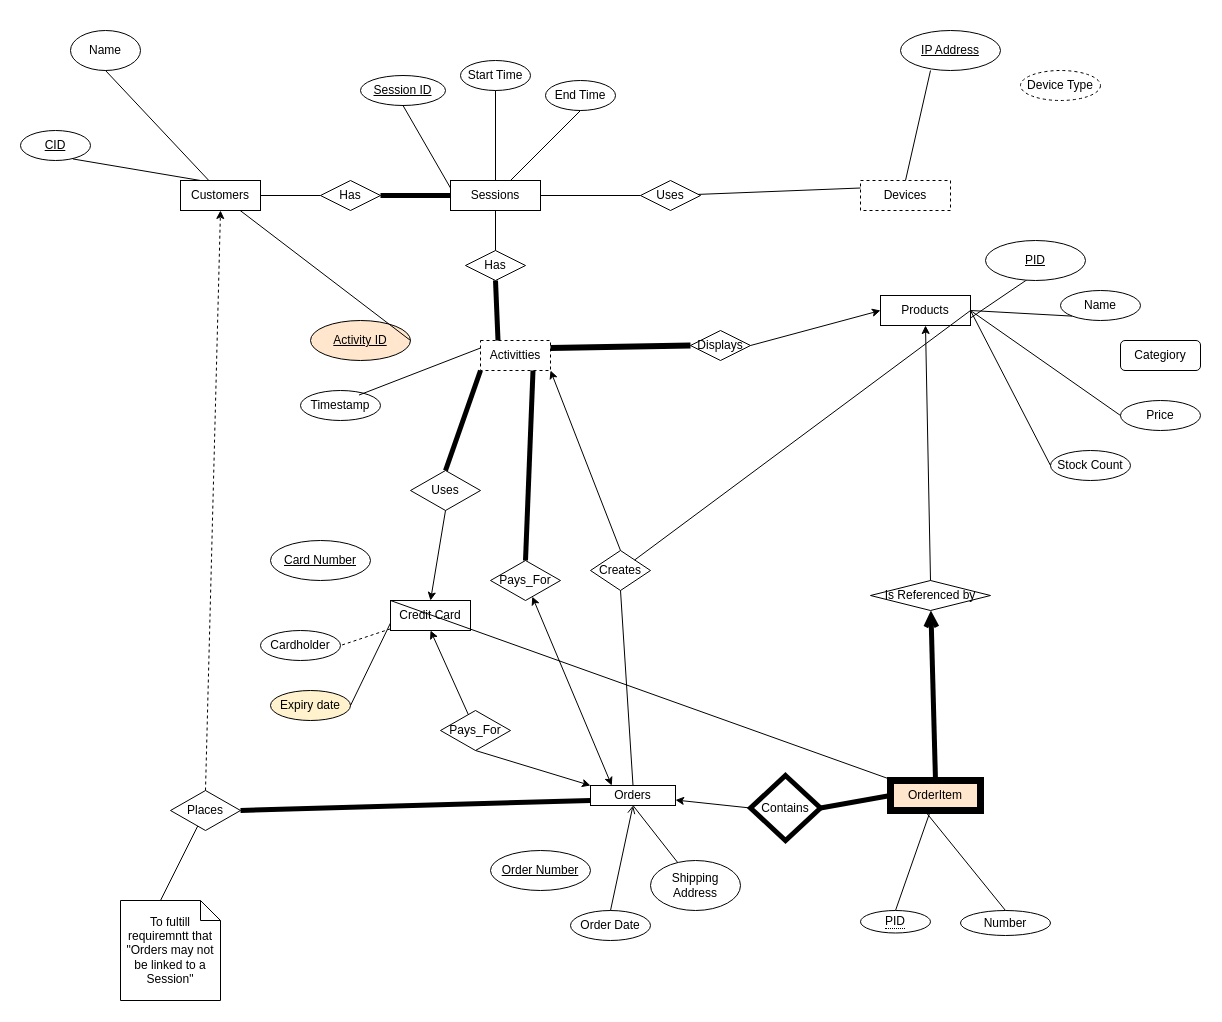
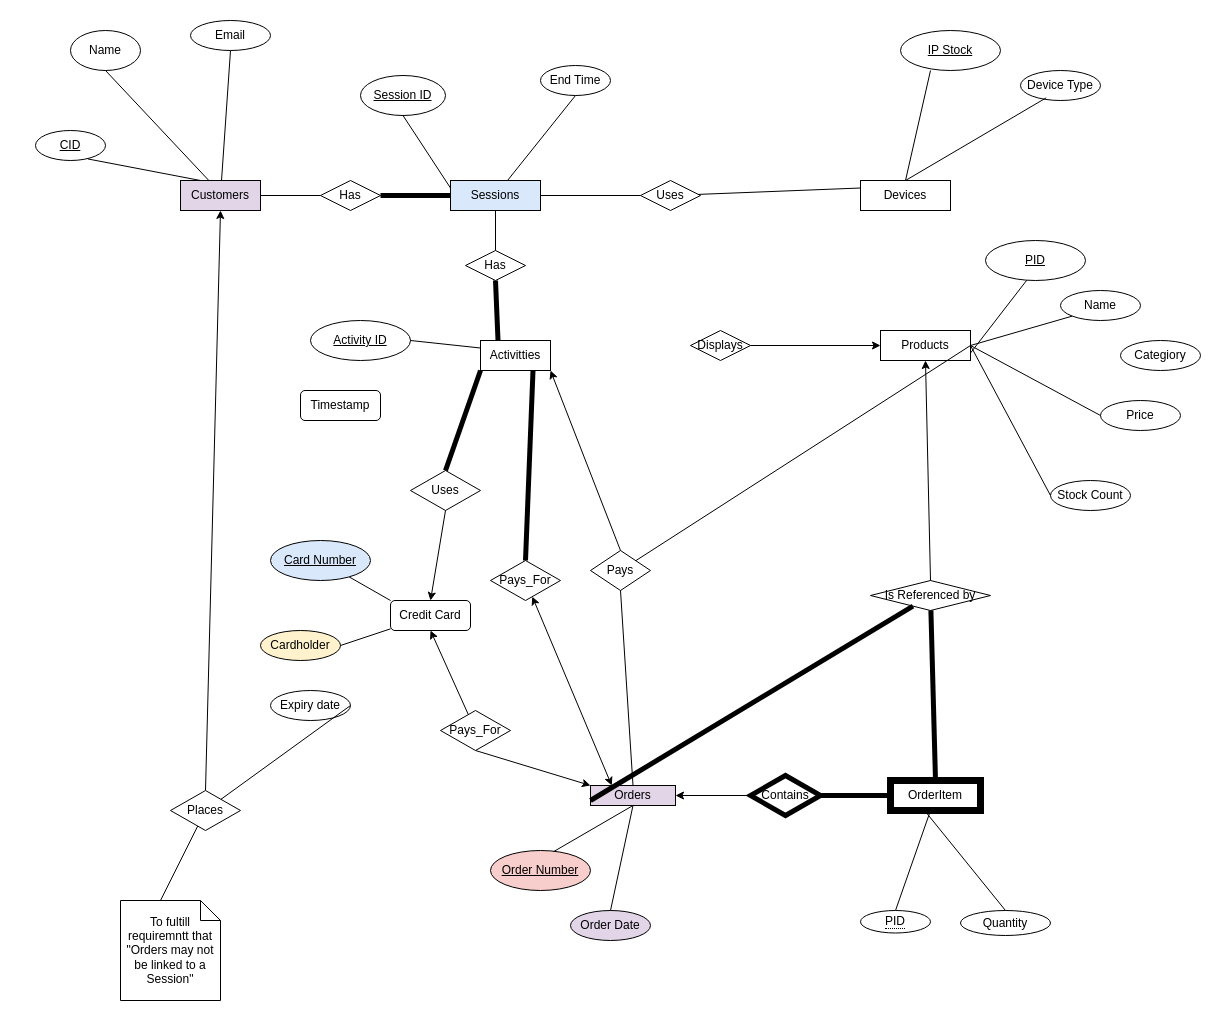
+ <mxCell id="38" value="Email" style="ellipse;whiteSpace=wrap;html=1;align=center;" vertex="1" parent="1"><mxGeometry x="190" y="20" width="80" height="30" as="geometry" /></mxCell>
- <mxCell id="82" value="IP Address" style="ellipse;whiteSpace=wrap;html=1;align=center;fontStyle=4;" vertex="1" parent="1"><mxGeometry x="900" y="30" width="100" height="40" as="geometry" /></mxCell>
+ <mxCell id="82" value="IP Stock" style="ellipse;whiteSpace=wrap;html=1;align=center;fontStyle=4;" vertex="1" parent="1"><mxGeometry x="900" y="30" width="100" height="40" as="geometry" /></mxCell>
- <mxCell id="41" value="Start Time" style="ellipse;whiteSpace=wrap;html=1;align=center;" vertex="1" parent="1"><mxGeometry x="460" width="70" height="30" as="geometry" y="60" /></mxCell>
- <mxCell id="45" value="Device Type" style="ellipse;whiteSpace=wrap;html=1;align=center;dashed=1;" vertex="1" parent="1"><mxGeometry x="1020" y="70" width="80" height="30" as="geometry" /></mxCell>
+ <mxCell id="45" value="Device Type" style="ellipse;whiteSpace=wrap;html=1;align=center;" vertex="1" parent="1"><mxGeometry x="1020" y="70" width="80" height="30" as="geometry" /></mxCell>
- <mxCell id="76" value="Session ID" style="ellipse;whiteSpace=wrap;html=1;align=center;fontStyle=4;" vertex="1" parent="1"><mxGeometry x="360" y="75" width="85" height="30" as="geometry" /></mxCell>
+ <mxCell id="76" value="Session ID" style="ellipse;whiteSpace=wrap;html=1;align=center;fontStyle=4;" vertex="1" parent="1"><mxGeometry x="360" y="75" width="85" height="40" as="geometry" /></mxCell>
- <mxCell id="42" value="End Time" style="ellipse;whiteSpace=wrap;html=1;align=center;" vertex="1" parent="1"><mxGeometry x="545" y="80" width="70" height="30" as="geometry" /></mxCell>
+ <mxCell id="42" value="End Time" style="ellipse;whiteSpace=wrap;html=1;align=center;" vertex="1" parent="1"><mxGeometry x="540" y="65" width="70" height="30" as="geometry" /></mxCell>
+ <mxCell id="40" value="" style="endArrow=none;html=1;rounded=0;entryX=0.5;entryY=1;entryDx=0;entryDy=0;" edge="1" parent="1" source="2" target="38"><mxGeometry width="50" height="50" relative="1" as="geometry"><mxPoint x="220" y="160" as="sourcePoint" /><mxPoint x="390" y="10" as="targetPoint" /></mxGeometry></mxCell>
- <mxCell id="43" value="" style="endArrow=none;html=1;rounded=0;entryX=0.5;entryY=1;entryDx=0;entryDy=0;" edge="1" parent="1" source="3" target="41"><mxGeometry width="50" height="50" relative="1" as="geometry"><mxPoint x="290" y="160" as="sourcePoint" /><mxPoint x="340" y="110" as="targetPoint" /></mxGeometry></mxCell>
+ <mxCell id="47" value="" style="endArrow=none;html=1;rounded=0;entryX=0.321;entryY=0.911;entryDx=0;entryDy=0;entryPerimeter=0;exitX=0.5;exitY=0;exitDx=0;exitDy=0;" edge="1" parent="1" source="7" target="45"><mxGeometry width="50" height="50" relative="1" as="geometry"><mxPoint x="990" y="180" as="sourcePoint" /><mxPoint x="1040" y="130" as="targetPoint" /></mxGeometry></mxCell>
- <mxCell id="34" value="&lt;u&gt;CID&lt;/u&gt;" style="ellipse;whiteSpace=wrap;html=1;" vertex="1" parent="1"><mxGeometry x="20" y="130" width="70" height="30" as="geometry" /></mxCell>
+ <mxCell id="34" value="&lt;u&gt;CID&lt;/u&gt;" style="ellipse;whiteSpace=wrap;html=1;" vertex="1" parent="1"><mxGeometry x="35" y="130" width="70" height="30" as="geometry" /></mxCell>
- <mxCell id="2" value="Customers" style="whiteSpace=wrap;html=1;align=center;" vertex="1" parent="1"><mxGeometry x="180" y="180" width="80" height="30" as="geometry" /></mxCell>
+ <mxCell id="2" value="Customers" style="whiteSpace=wrap;html=1;align=center;fillColor=#e1d5e7;" vertex="1" parent="1"><mxGeometry x="180" y="180" width="80" height="30" as="geometry" /></mxCell>
- <mxCell id="3" value="Sessions" style="whiteSpace=wrap;html=1;align=center;" vertex="1" parent="1"><mxGeometry x="450" y="180" width="90" height="30" as="geometry" /></mxCell>
+ <mxCell id="3" value="Sessions" style="whiteSpace=wrap;html=1;align=center;fillColor=#dae8fc;" vertex="1" parent="1"><mxGeometry x="450" y="180" width="90" height="30" as="geometry" /></mxCell>
- <mxCell id="7" value="Devices" style="whiteSpace=wrap;html=1;align=center;dashed=1;" vertex="1" parent="1"><mxGeometry x="860" y="180" width="90" height="30" as="geometry" /></mxCell>
+ <mxCell id="7" value="Devices" style="whiteSpace=wrap;html=1;align=center;" vertex="1" parent="1"><mxGeometry x="860" y="180" width="90" height="30" as="geometry" /></mxCell>
- <mxCell id="79" value="" style="endArrow=none;html=1;rounded=0;exitX=1;exitY=0.5;exitDx=0;exitDy=0;" edge="1" parent="1" source="78" target="2"><mxGeometry width="50" height="50" relative="1" as="geometry"><mxPoint x="600" y="380" as="sourcePoint" /><mxPoint x="650" y="330" as="targetPoint" /></mxGeometry></mxCell>
+ <mxCell id="79" value="" style="endArrow=none;html=1;rounded=0;entryX=0;entryY=0.25;entryDx=0;entryDy=0;exitX=1;exitY=0.5;exitDx=0;exitDy=0;" edge="1" parent="1" source="78" target="6"><mxGeometry width="50" height="50" relative="1" as="geometry"><mxPoint x="600" y="380" as="sourcePoint" /><mxPoint x="650" y="330" as="targetPoint" /></mxGeometry></mxCell>
- <mxCell id="10" value="Products" style="whiteSpace=wrap;html=1;align=center;" vertex="1" parent="1"><mxGeometry x="880" y="295" width="90" height="30" as="geometry" /></mxCell>
+ <mxCell id="10" value="Products" style="whiteSpace=wrap;html=1;align=center;" vertex="1" parent="1"><mxGeometry x="880" y="330" width="90" height="30" as="geometry" /></mxCell>
- <mxCell id="78" value="Activity ID" style="ellipse;whiteSpace=wrap;html=1;align=center;fontStyle=4;fillColor=#ffe6cc;" vertex="1" parent="1"><mxGeometry x="310" y="320" width="100" height="40" as="geometry" /></mxCell>
+ <mxCell id="78" value="Activity ID" style="ellipse;whiteSpace=wrap;html=1;align=center;fontStyle=4;" vertex="1" parent="1"><mxGeometry x="310" y="320" width="100" height="40" as="geometry" /></mxCell>
- <mxCell id="19" value="" style="endArrow=none;html=1;rounded=0;exitX=1;exitY=0.25;exitDx=0;exitDy=0;entryX=0;entryY=0.5;entryDx=0;entryDy=0;strokeWidth=6;" edge="1" parent="1" source="6" target="9"><mxGeometry width="50" height="50" relative="1" as="geometry"><mxPoint x="450" y="270" as="sourcePoint" /><mxPoint x="500" y="220" as="targetPoint" /></mxGeometry></mxCell>
- <mxCell id="6" value="Activitties" style="whiteSpace=wrap;html=1;align=center;dashed=1;" vertex="1" parent="1"><mxGeometry x="480" y="340" width="70" height="30" as="geometry" /></mxCell>
+ <mxCell id="6" value="Activitties" style="whiteSpace=wrap;html=1;align=center;" vertex="1" parent="1"><mxGeometry x="480" y="340" width="70" height="30" as="geometry" /></mxCell>
- <mxCell id="56" value="Categiory" style="whiteSpace=wrap;html=1;align=center;rounded=1;" vertex="1" parent="1"><mxGeometry x="1120" y="340" width="80" height="30" as="geometry" /></mxCell>
+ <mxCell id="56" value="Categiory" style="ellipse;whiteSpace=wrap;html=1;align=center;" vertex="1" parent="1"><mxGeometry x="1120" y="340" width="80" height="30" as="geometry" /></mxCell>
- <mxCell id="49" value="" style="endArrow=none;html=1;rounded=0;entryX=0.731;entryY=0.152;entryDx=0;entryDy=0;exitX=0;exitY=0.25;exitDx=0;exitDy=0;entryPerimeter=0;" edge="1" parent="1" source="6" target="48"><mxGeometry width="50" height="50" relative="1" as="geometry"><mxPoint x="270" y="410" as="sourcePoint" /><mxPoint x="320" y="360" as="targetPoint" /></mxGeometry></mxCell>
- <mxCell id="48" value="Timestamp" style="ellipse;whiteSpace=wrap;html=1;align=center;" vertex="1" parent="1"><mxGeometry x="300" y="390" width="80" height="30" as="geometry" /></mxCell>
+ <mxCell id="48" value="Timestamp" style="whiteSpace=wrap;html=1;align=center;rounded=1;" vertex="1" parent="1"><mxGeometry x="300" y="390" width="80" height="30" as="geometry" /></mxCell>
- <mxCell id="57" value="Price" style="ellipse;whiteSpace=wrap;html=1;align=center;" vertex="1" parent="1"><mxGeometry x="1120" y="400" width="80" height="30" as="geometry" /></mxCell>
+ <mxCell id="57" value="Price" style="ellipse;whiteSpace=wrap;html=1;align=center;" vertex="1" parent="1"><mxGeometry x="1100" y="400" width="80" height="30" as="geometry" /></mxCell>
- <mxCell id="58" value="Stock Count" style="ellipse;whiteSpace=wrap;html=1;align=center;" vertex="1" parent="1"><mxGeometry x="1050" y="450" width="80" height="30" as="geometry" /></mxCell>
+ <mxCell id="58" value="Stock Count" style="ellipse;whiteSpace=wrap;html=1;align=center;" vertex="1" parent="1"><mxGeometry x="1050" y="480" width="80" height="30" as="geometry" /></mxCell>
- <mxCell id="91" value="" style="endArrow=classic;html=1;rounded=0;entryX=0.5;entryY=1;entryDx=0;entryDy=0;exitX=0.5;exitY=0;exitDx=0;exitDy=0;dashed=1;" edge="1" parent="1" source="25" target="2"><mxGeometry width="50" height="50" relative="1" as="geometry"><mxPoint x="460" y="460" as="sourcePoint" /><mxPoint x="510" y="410" as="targetPoint" /></mxGeometry></mxCell>
+ <mxCell id="91" value="" style="endArrow=classic;html=1;rounded=0;entryX=0.5;entryY=1;entryDx=0;entryDy=0;exitX=0.5;exitY=0;exitDx=0;exitDy=0;" edge="1" parent="1" source="25" target="2"><mxGeometry width="50" height="50" relative="1" as="geometry"><mxPoint x="460" y="460" as="sourcePoint" /><mxPoint x="510" y="410" as="targetPoint" /></mxGeometry></mxCell>
- <mxCell id="75" value="Card Number" style="ellipse;whiteSpace=wrap;html=1;align=center;fontStyle=4;" vertex="1" parent="1"><mxGeometry x="270" y="540" width="100" height="40" as="geometry" /></mxCell>
+ <mxCell id="75" value="Card Number" style="ellipse;whiteSpace=wrap;html=1;align=center;fontStyle=4;fillColor=#dae8fc;" vertex="1" parent="1"><mxGeometry x="270" y="540" width="100" height="40" as="geometry" /></mxCell>
- <mxCell id="12" value="Creates" style="shape=rhombus;perimeter=rhombusPerimeter;whiteSpace=wrap;html=1;align=center;" vertex="1" parent="1"><mxGeometry x="590" y="550" width="60" height="40" as="geometry" /></mxCell>
+ <mxCell id="12" value="Pays" style="shape=rhombus;perimeter=rhombusPerimeter;whiteSpace=wrap;html=1;align=center;" vertex="1" parent="1"><mxGeometry x="590" y="550" width="60" height="40" as="geometry" /></mxCell>
- <mxCell id="14" value="Credit Card" style="whiteSpace=wrap;html=1;align=center;" vertex="1" parent="1"><mxGeometry x="390" y="600" width="80" height="30" as="geometry" /></mxCell>
+ <mxCell id="14" value="Credit Card" style="whiteSpace=wrap;html=1;align=center;rounded=1;" vertex="1" parent="1"><mxGeometry x="390" y="600" width="80" height="30" as="geometry" /></mxCell>
- <mxCell id="22" value="" style="endArrow=open;html=1;rounded=0;exitX=0.5;exitY=0;exitDx=0;exitDy=0;strokeWidth=5;" edge="1" parent="1" source="31" target="21"><mxGeometry width="50" height="50" relative="1" as="geometry"><mxPoint x="876.83" y="769.56" as="sourcePoint" /><mxPoint x="870" y="560" as="targetPoint" /></mxGeometry></mxCell>
+ <mxCell id="22" value="" style="endArrow=none;html=1;rounded=0;exitX=0.5;exitY=0;exitDx=0;exitDy=0;strokeWidth=5;" edge="1" parent="1" source="31" target="21"><mxGeometry width="50" height="50" relative="1" as="geometry"><mxPoint x="876.83" y="769.56" as="sourcePoint" /><mxPoint x="870" y="560" as="targetPoint" /></mxGeometry></mxCell>
- <mxCell id="52" value="" style="endArrow=none;html=1;rounded=0;entryX=1;entryY=0.5;entryDx=0;entryDy=0;dashed=1;" edge="1" parent="1" source="14" target="51"><mxGeometry width="50" height="50" relative="1" as="geometry"><mxPoint x="330" y="720" as="sourcePoint" /><mxPoint x="380" y="670" as="targetPoint" /></mxGeometry></mxCell>
+ <mxCell id="52" value="" style="endArrow=none;html=1;rounded=0;entryX=1;entryY=0.5;entryDx=0;entryDy=0;" edge="1" parent="1" source="14" target="51"><mxGeometry width="50" height="50" relative="1" as="geometry"><mxPoint x="330" y="720" as="sourcePoint" /><mxPoint x="380" y="670" as="targetPoint" /></mxGeometry></mxCell>
- <mxCell id="51" value="Cardholder" style="ellipse;whiteSpace=wrap;html=1;align=center;" vertex="1" parent="1"><mxGeometry x="260" y="630" width="80" height="30" as="geometry" /></mxCell>
+ <mxCell id="51" value="Cardholder" style="ellipse;whiteSpace=wrap;html=1;align=center;fillColor=#fff2cc;" vertex="1" parent="1"><mxGeometry x="260" y="630" width="80" height="30" as="geometry" /></mxCell>
- <mxCell id="54" value="" style="endArrow=none;html=1;rounded=0;entryX=0;entryY=0.75;entryDx=0;entryDy=0;exitX=1;exitY=0.5;exitDx=0;exitDy=0;" edge="1" parent="1" source="53" target="14"><mxGeometry width="50" height="50" relative="1" as="geometry"><mxPoint x="510" y="670" as="sourcePoint" /><mxPoint x="560" y="620" as="targetPoint" /></mxGeometry></mxCell>
+ <mxCell id="54" value="" style="endArrow=none;html=1;rounded=0;exitX=1;exitY=0.5;exitDx=0;exitDy=0;" edge="1" parent="1" source="53" target="25"><mxGeometry width="50" height="50" relative="1" as="geometry"><mxPoint x="510" y="670" as="sourcePoint" /><mxPoint x="560" y="620" as="targetPoint" /></mxGeometry></mxCell>
- <mxCell id="50" value="" style="endArrow=none;html=1;rounded=0;exitX=0;exitY=0;exitDx=0;exitDy=0;" edge="1" parent="1" source="14" target="31"><mxGeometry width="50" height="50" relative="1" as="geometry"><mxPoint x="280" y="630" as="sourcePoint" /><mxPoint x="350" y="585" as="targetPoint" /></mxGeometry></mxCell>
+ <mxCell id="50" value="" style="endArrow=none;html=1;rounded=0;exitX=0;exitY=0;exitDx=0;exitDy=0;" edge="1" parent="1" source="14" target="75"><mxGeometry width="50" height="50" relative="1" as="geometry"><mxPoint x="280" y="630" as="sourcePoint" /><mxPoint x="350" y="585" as="targetPoint" /></mxGeometry></mxCell>
- <mxCell id="53" value="Expiry date" style="ellipse;whiteSpace=wrap;html=1;align=center;fillColor=#fff2cc;" vertex="1" parent="1"><mxGeometry x="270" y="690" width="80" height="30" as="geometry" /></mxCell>
+ <mxCell id="53" value="Expiry date" style="ellipse;whiteSpace=wrap;html=1;align=center;" vertex="1" parent="1"><mxGeometry x="270" y="690" width="80" height="30" as="geometry" /></mxCell>
- <mxCell id="11" value="Orders" style="whiteSpace=wrap;html=1;align=center;" vertex="1" parent="1"><mxGeometry x="590" y="785" width="85" height="20" as="geometry" /></mxCell>
+ <mxCell id="11" value="Orders" style="whiteSpace=wrap;html=1;align=center;fillColor=#e1d5e7;" vertex="1" parent="1"><mxGeometry x="590" y="785" width="85" height="20" as="geometry" /></mxCell>
- <mxCell id="31" value="OrderItem" style="whiteSpace=wrap;html=1;align=center;strokeWidth=7;fillColor=#ffe6cc;" vertex="1" parent="1"><mxGeometry x="890" y="780" width="90" height="30" as="geometry" /></mxCell>
+ <mxCell id="31" value="OrderItem" style="whiteSpace=wrap;html=1;align=center;strokeWidth=7;" vertex="1" parent="1"><mxGeometry x="890" y="780" width="90" height="30" as="geometry" /></mxCell>
- <mxCell id="26" value="" style="endArrow=none;html=1;rounded=0;entryX=1;entryY=0.5;entryDx=0;entryDy=0;exitX=0;exitY=0.75;exitDx=0;exitDy=0;strokeWidth=5;" edge="1" parent="1" source="11" target="25"><mxGeometry width="50" height="50" relative="1" as="geometry"><mxPoint x="520" y="600" as="sourcePoint" /><mxPoint x="570" y="550" as="targetPoint" /></mxGeometry></mxCell>
+ <mxCell id="26" value="" style="endArrow=none;html=1;rounded=0;exitX=0;exitY=0.75;exitDx=0;exitDy=0;strokeWidth=5;" edge="1" parent="1" source="11" target="21"><mxGeometry width="50" height="50" relative="1" as="geometry"><mxPoint x="520" y="600" as="sourcePoint" /><mxPoint x="570" y="550" as="targetPoint" /></mxGeometry></mxCell>
- <mxCell id="20" value="Contains" style="shape=rhombus;perimeter=rhombusPerimeter;whiteSpace=wrap;html=1;align=center;strokeWidth=5;" vertex="1" parent="1"><mxGeometry x="750" y="775" width="70" height="65" as="geometry" /></mxCell>
+ <mxCell id="20" value="Contains" style="shape=rhombus;perimeter=rhombusPerimeter;whiteSpace=wrap;html=1;align=center;strokeWidth=5;" vertex="1" parent="1"><mxGeometry x="750" y="775" width="70" height="40" as="geometry" /></mxCell>
- <mxCell id="67" value="" style="endArrow=open;html=1;rounded=0;entryX=0.5;entryY=1;entryDx=0;entryDy=0;exitX=0.5;exitY=0;exitDx=0;exitDy=0;" edge="1" parent="1" source="64" target="11"><mxGeometry width="50" height="50" relative="1" as="geometry"><mxPoint x="460" y="930" as="sourcePoint" /><mxPoint x="510" y="880" as="targetPoint" /></mxGeometry></mxCell>
+ <mxCell id="67" value="" style="endArrow=none;html=1;rounded=0;entryX=0.5;entryY=1;entryDx=0;entryDy=0;exitX=0.5;exitY=0;exitDx=0;exitDy=0;" edge="1" parent="1" source="64" target="11"><mxGeometry width="50" height="50" relative="1" as="geometry"><mxPoint x="460" y="930" as="sourcePoint" /><mxPoint x="510" y="880" as="targetPoint" /></mxGeometry></mxCell>
+ <mxCell id="66" value="" style="endArrow=none;html=1;rounded=0;entryX=0.5;entryY=1;entryDx=0;entryDy=0;exitX=0.629;exitY=0.031;exitDx=0;exitDy=0;exitPerimeter=0;" edge="1" parent="1" source="74" target="11"><mxGeometry width="50" height="50" relative="1" as="geometry"><mxPoint x="557.5" y="850" as="sourcePoint" /><mxPoint x="560" y="900" as="targetPoint" /></mxGeometry></mxCell>
- <mxCell id="68" value="" style="endArrow=none;html=1;rounded=0;entryX=0.5;entryY=1;entryDx=0;entryDy=0;" edge="1" parent="1" source="65" target="11"><mxGeometry width="50" height="50" relative="1" as="geometry"><mxPoint x="790" y="900" as="sourcePoint" /><mxPoint x="840" y="850" as="targetPoint" /></mxGeometry></mxCell>
- <mxCell id="74" value="Order Number" style="ellipse;whiteSpace=wrap;html=1;align=center;fontStyle=4;" vertex="1" parent="1"><mxGeometry x="490" y="850" width="100" height="40" as="geometry" /></mxCell>
+ <mxCell id="74" value="Order Number" style="ellipse;whiteSpace=wrap;html=1;align=center;fontStyle=4;fillColor=#f8cecc;" vertex="1" parent="1"><mxGeometry x="490" y="850" width="100" height="40" as="geometry" /></mxCell>
- <mxCell id="65" value="Shipping Address" style="ellipse;whiteSpace=wrap;html=1;align=center;" vertex="1" parent="1"><mxGeometry x="650" y="860" width="90" height="50" as="geometry" /></mxCell>
- <mxCell id="69" value="Number" style="ellipse;whiteSpace=wrap;html=1;align=center;" vertex="1" parent="1"><mxGeometry x="960" y="910" width="90" height="25" as="geometry" /></mxCell>
+ <mxCell id="69" value="Quantity" style="ellipse;whiteSpace=wrap;html=1;align=center;" vertex="1" parent="1"><mxGeometry x="960" y="910" width="90" height="25" as="geometry" /></mxCell>
- <mxCell id="64" value="Order Date" style="ellipse;whiteSpace=wrap;html=1;align=center;" vertex="1" parent="1"><mxGeometry x="570" y="910" width="80" height="30" as="geometry" /></mxCell>
+ <mxCell id="64" value="Order Date" style="ellipse;whiteSpace=wrap;html=1;align=center;fillColor=#e1d5e7;" vertex="1" parent="1"><mxGeometry x="570" y="910" width="80" height="30" as="geometry" /></mxCell>
